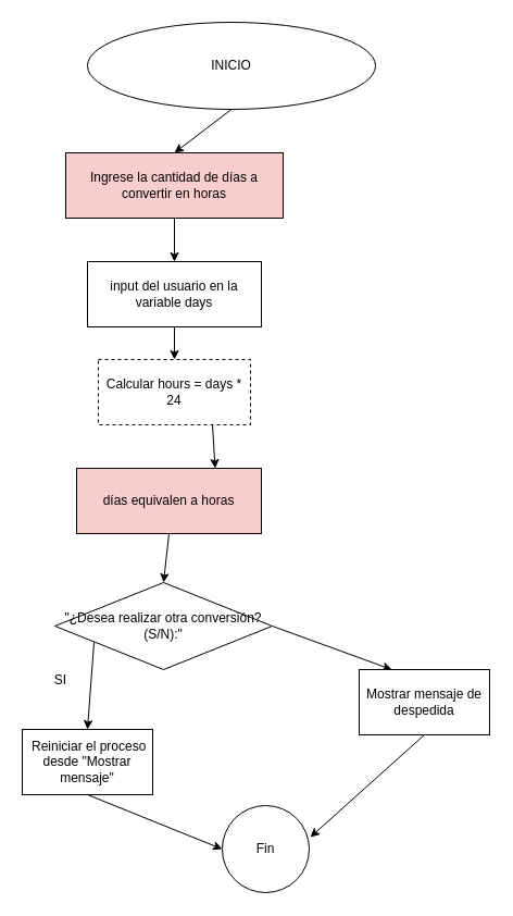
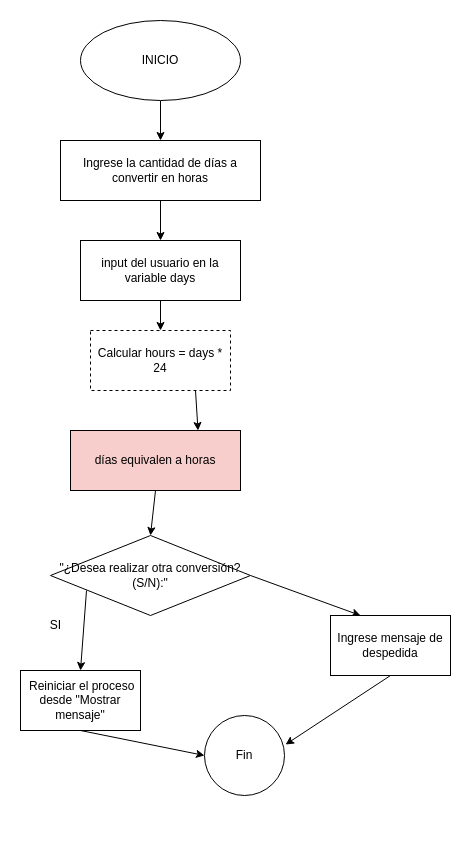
- <mxCell id="3" value="INICIO" style="ellipse;whiteSpace=wrap;html=1;" parent="1" vertex="1"><mxGeometry x="80" y="20" width="265" height="80" as="geometry" /></mxCell>
+ <mxCell id="3" value="INICIO" style="ellipse;whiteSpace=wrap;html=1;" parent="1" vertex="1"><mxGeometry x="80" y="20" width="160" height="80" as="geometry" /></mxCell>
- <mxCell id="7" value="Ingrese la cantidad de días a convertir en horas" style="whiteSpace=wrap;html=1;fillColor=#f8cecc;" parent="1" vertex="1"><mxGeometry x="60" y="140" width="200" height="60" as="geometry" /></mxCell>
+ <mxCell id="7" value="Ingrese la cantidad de días a convertir en horas" style="whiteSpace=wrap;html=1;" parent="1" vertex="1"><mxGeometry x="60" y="140" width="200" height="60" as="geometry" /></mxCell>
- <mxCell id="17" value="Mostrar mensaje de despedida" style="whiteSpace=wrap;html=1;" parent="1" vertex="1"><mxGeometry x="330" y="615" width="120" height="60" as="geometry" /></mxCell>
+ <mxCell id="17" value="Ingrese mensaje de despedida" style="whiteSpace=wrap;html=1;" parent="1" vertex="1"><mxGeometry x="330" y="615" width="120" height="60" as="geometry" /></mxCell>
- <mxCell id="20" value="Fin" style="ellipse;whiteSpace=wrap;html=1;" vertex="1" parent="1"><mxGeometry x="204" y="740" width="80" height="80" as="geometry" /></mxCell>
+ <mxCell id="20" value="Fin" style="ellipse;whiteSpace=wrap;html=1;" vertex="1" parent="1"><mxGeometry x="204" y="715" width="80" height="80" as="geometry" /></mxCell>
